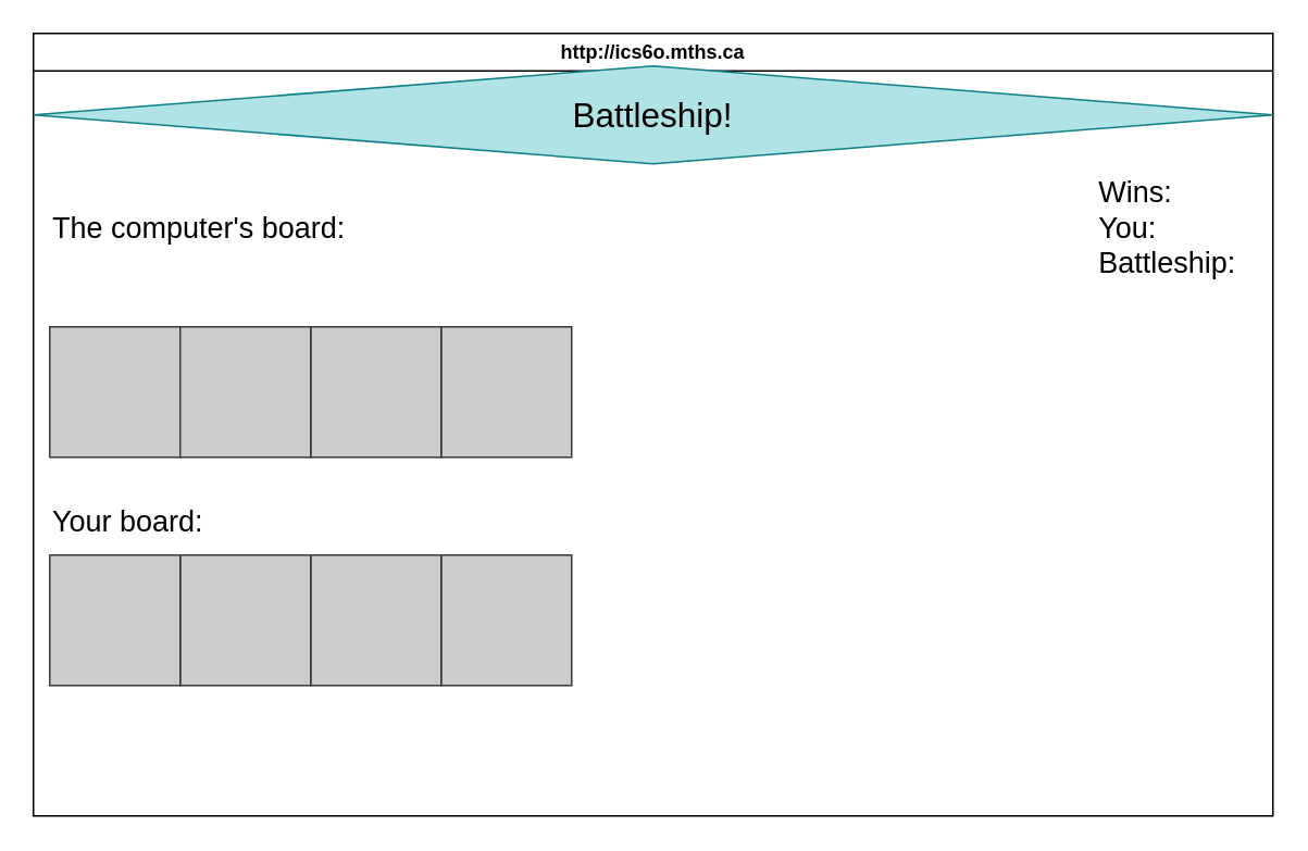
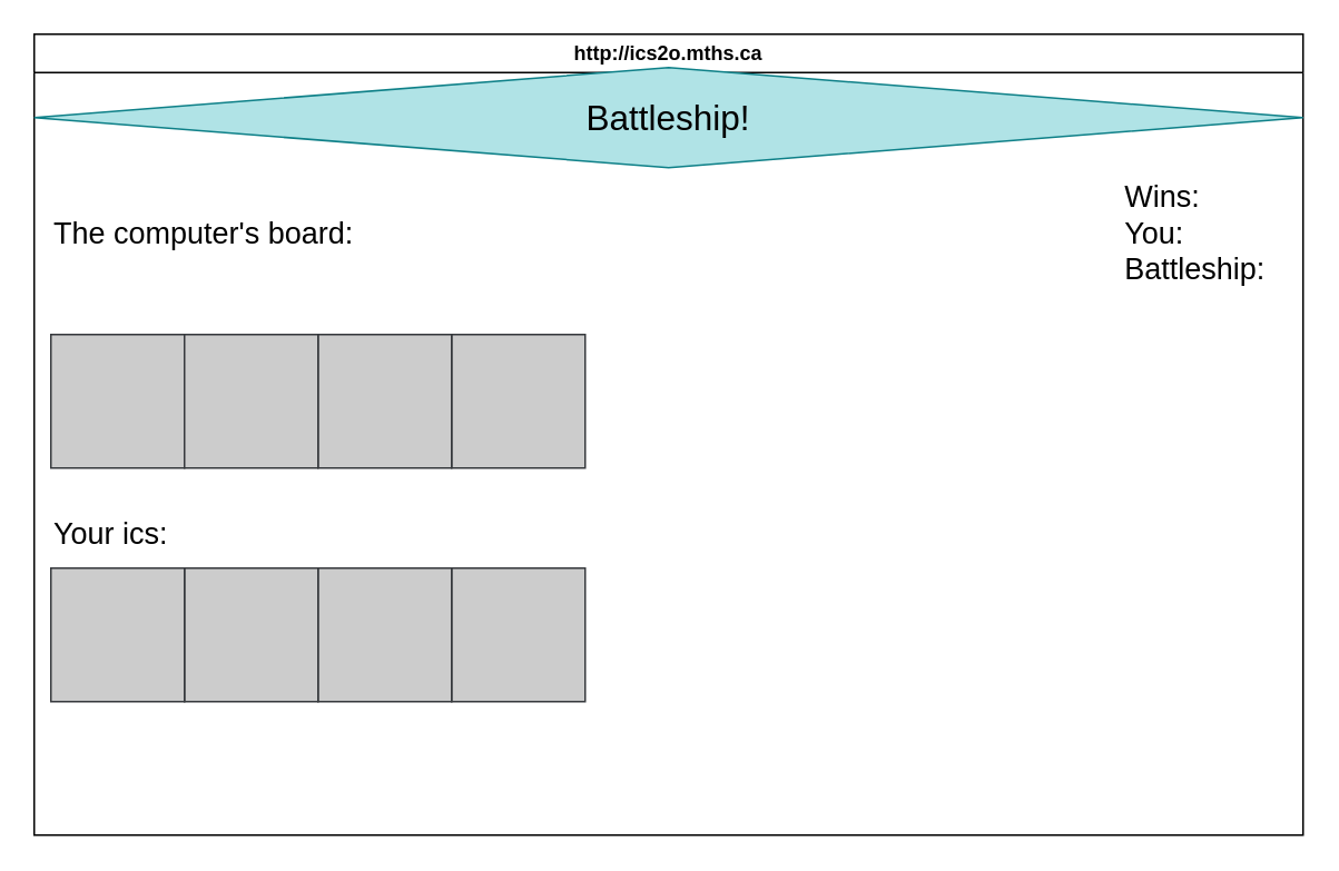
- <mxCell id="2" value="http://ics6o.mths.ca" style="swimlane;whiteSpace=wrap;html=1;" vertex="1" parent="1"><mxGeometry x="20" y="20" width="760" height="480" as="geometry" /></mxCell>
+ <mxCell id="2" value="http://ics2o.mths.ca" style="swimlane;whiteSpace=wrap;html=1;" vertex="1" parent="1"><mxGeometry x="20" y="20" width="760" height="480" as="geometry" /></mxCell>
- <mxCell id="14" value="Your board:" style="text;html=1;align=left;verticalAlign=middle;resizable=0;points=[];autosize=1;strokeColor=none;fillColor=none;fontSize=18;fontColor=#000000;" vertex="1" parent="2"><mxGeometry x="10" y="280" width="120" height="40" as="geometry" /></mxCell>
+ <mxCell id="14" value="Your ics:" style="text;html=1;align=left;verticalAlign=middle;resizable=0;points=[];autosize=1;strokeColor=none;fillColor=none;fontSize=18;fontColor=#000000;" vertex="1" parent="2"><mxGeometry x="10" y="280" width="120" height="40" as="geometry" /></mxCell>
